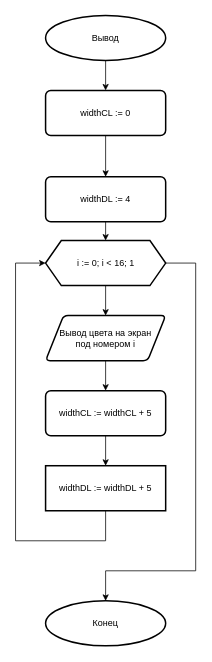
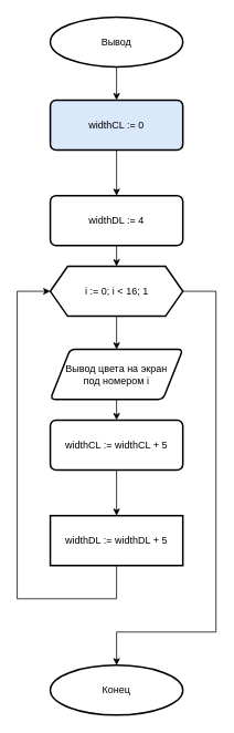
- <mxCell id="15" value="widthCL := 0" style="rounded=1;whiteSpace=wrap;html=1;absoluteArcSize=1;arcSize=14;strokeWidth=2;" vertex="1" parent="1"><mxGeometry x="60" y="120" width="160" height="60" as="geometry" /></mxCell>
+ <mxCell id="15" value="widthCL := 0" style="rounded=1;whiteSpace=wrap;html=1;absoluteArcSize=1;arcSize=14;strokeWidth=2;fillColor=#dae8fc;" vertex="1" parent="1"><mxGeometry x="60" y="120" width="160" height="60" as="geometry" /></mxCell>
- <mxCell id="11" value="widthCL := widthCL + 5" style="rounded=1;whiteSpace=wrap;html=1;absoluteArcSize=1;arcSize=14;strokeWidth=2;" vertex="1" parent="1"><mxGeometry x="60" y="520" width="160" height="60" as="geometry" /></mxCell>
+ <mxCell id="11" value="widthCL := widthCL + 5" style="rounded=1;whiteSpace=wrap;html=1;absoluteArcSize=1;arcSize=14;strokeWidth=2;" vertex="1" parent="1"><mxGeometry x="60" y="505" width="160" height="60" as="geometry" /></mxCell>
